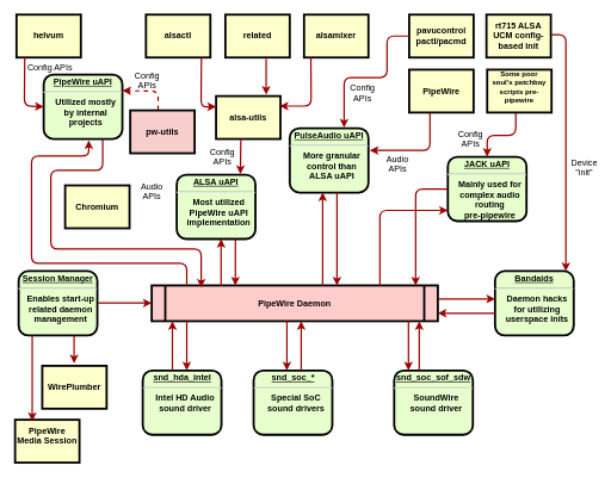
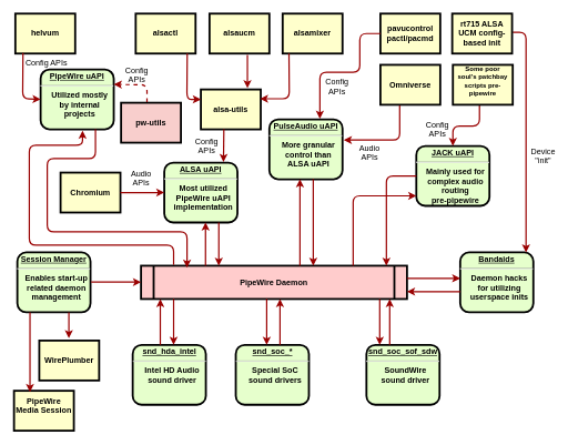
- <mxCell id="41" value="related" style="whiteSpace=wrap;align=center;verticalAlign=middle;fontStyle=1;strokeWidth=3;fillColor=#FFFFCC" vertex="1" parent="1"><mxGeometry x="314" y="20" width="90" height="60" as="geometry" /></mxCell>
+ <mxCell id="41" value="alsaucm" style="whiteSpace=wrap;align=center;verticalAlign=middle;fontStyle=1;strokeWidth=3;fillColor=#FFFFCC" vertex="1" parent="1"><mxGeometry x="314" y="20" width="90" height="60" as="geometry" /></mxCell>
- <mxCell id="53" value="PipeWire" style="whiteSpace=wrap;align=center;verticalAlign=middle;fontStyle=1;strokeWidth=3;fillColor=#FFFFCC" vertex="1" parent="1"><mxGeometry x="571" y="97" width="90" height="60" as="geometry" /></mxCell>
+ <mxCell id="53" value="Omniverse" style="whiteSpace=wrap;align=center;verticalAlign=middle;fontStyle=1;strokeWidth=3;fillColor=#FFFFCC" vertex="1" parent="1"><mxGeometry x="571" y="97" width="90" height="60" as="geometry" /></mxCell>
+ <mxCell id="14" value="" style="edgeStyle=none;noEdgeStyle=1;strokeColor=#990000;strokeWidth=2" parent="1" source="4" target="2" edge="1"><mxGeometry width="100" height="100" relative="1" as="geometry"><mxPoint x="290" y="198" as="sourcePoint" /><mxPoint x="390" y="98" as="targetPoint" /></mxGeometry></mxCell>
